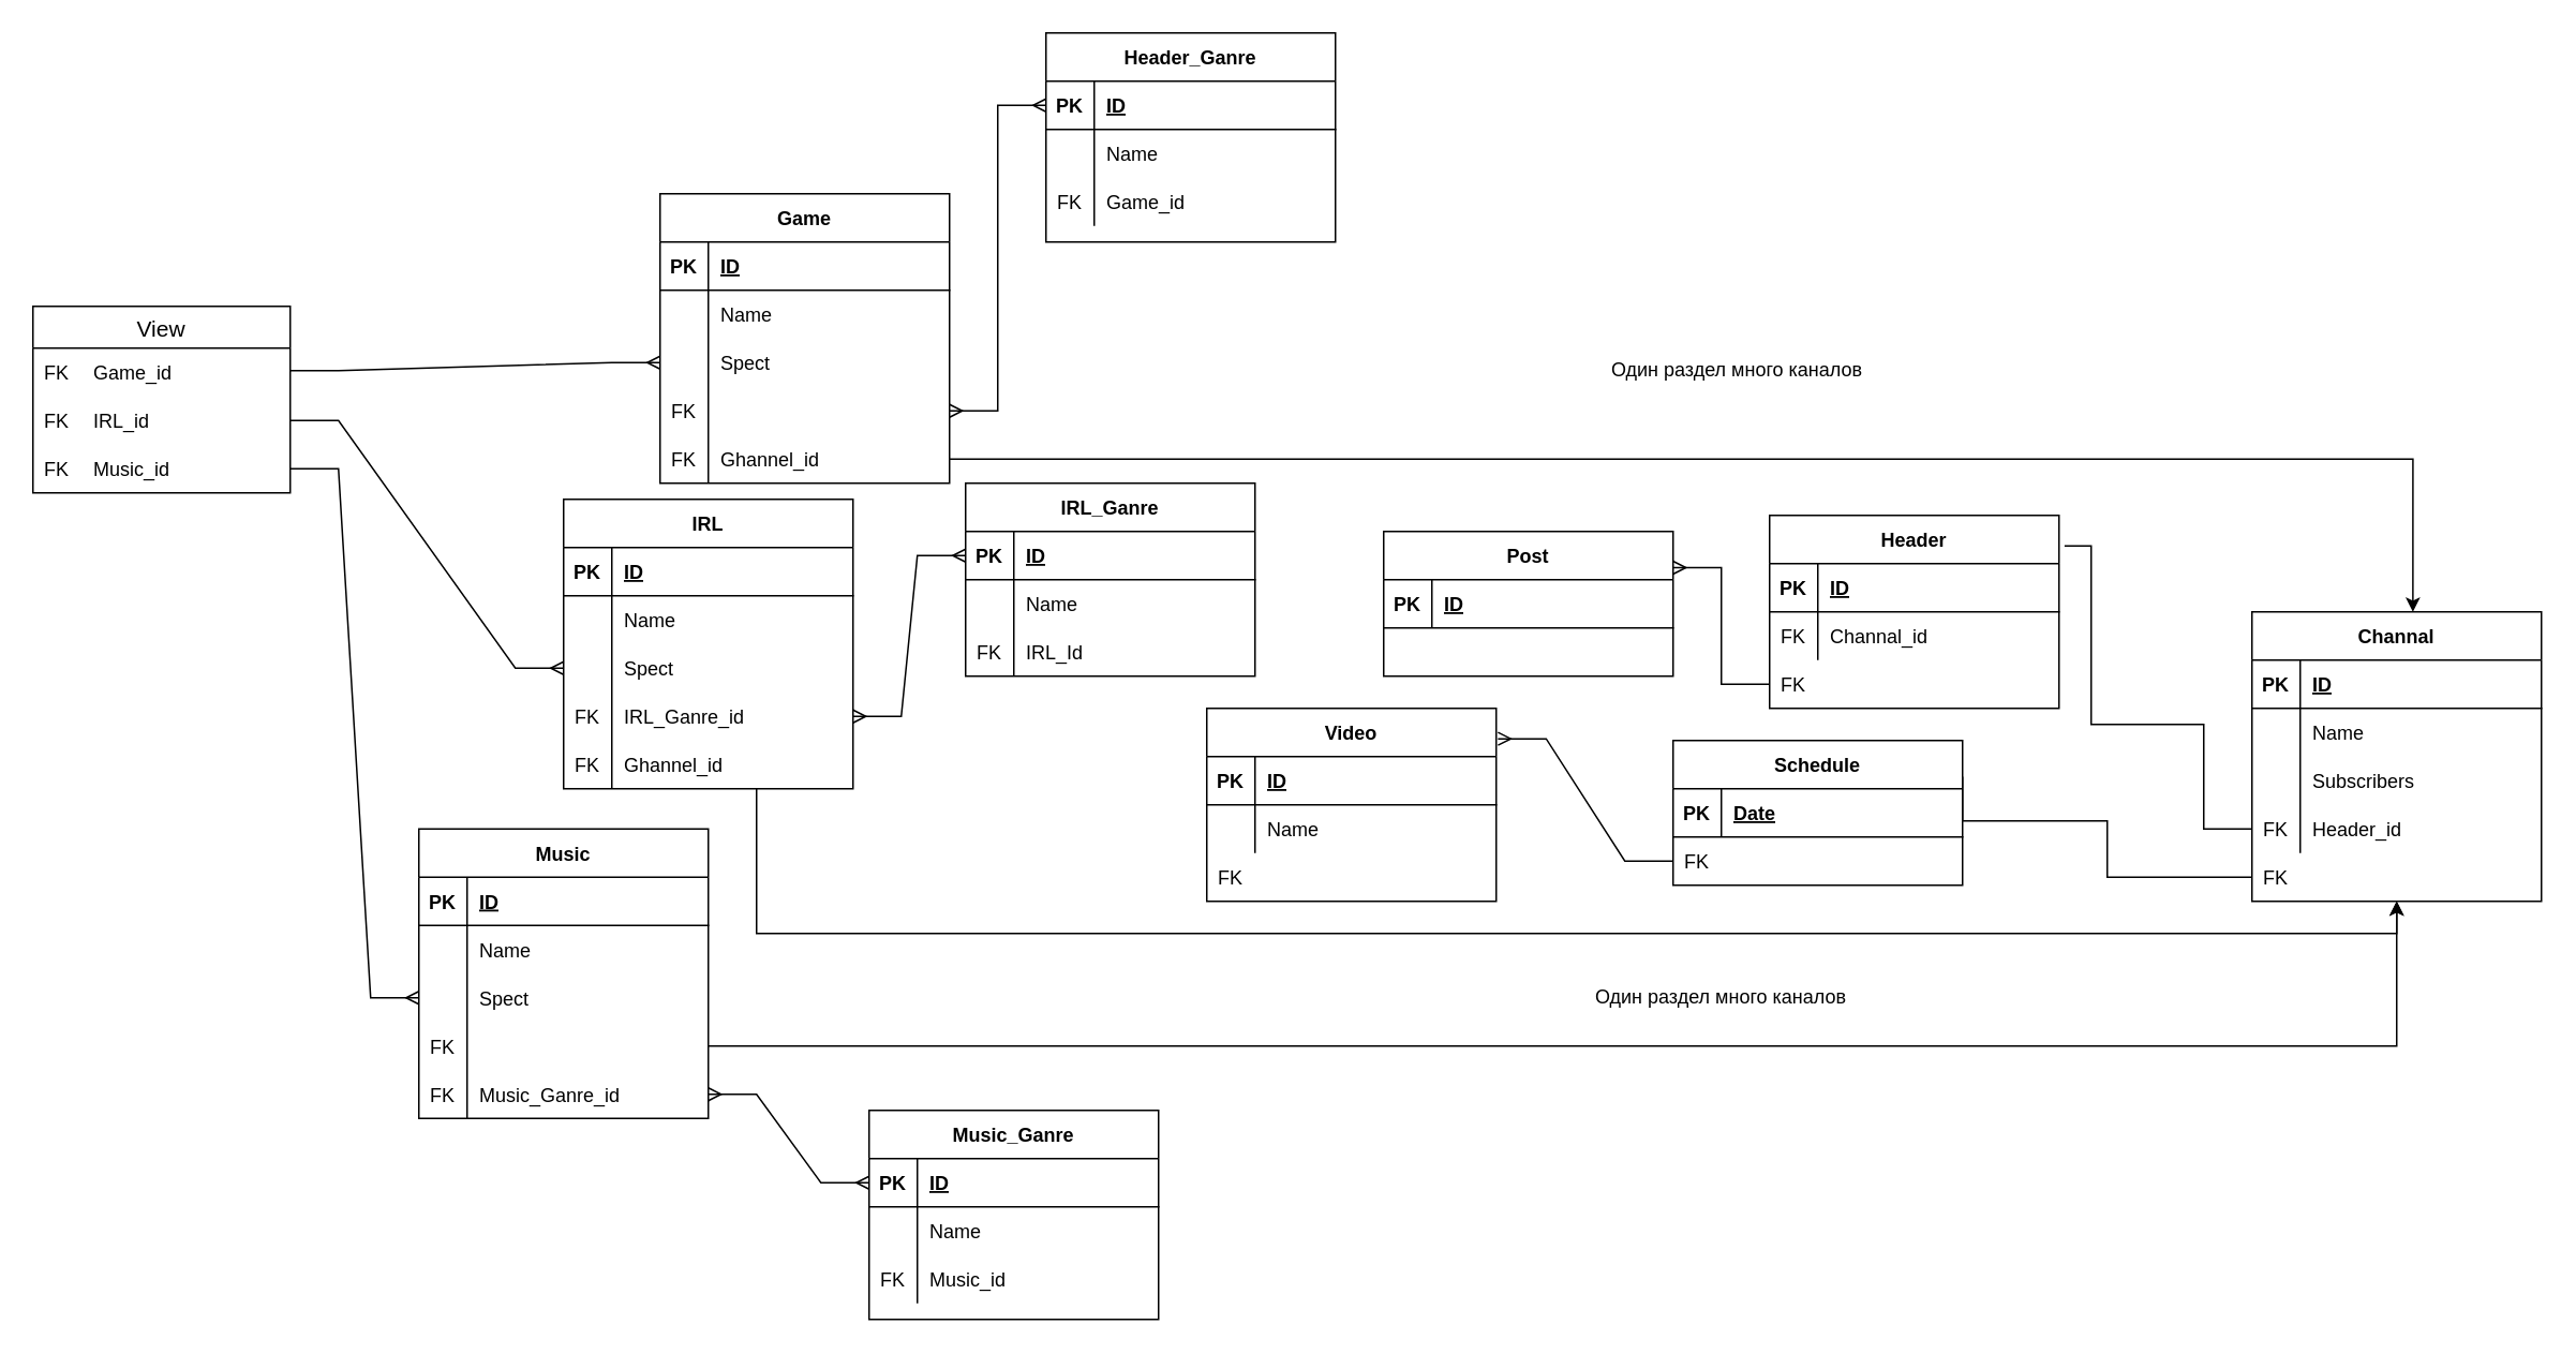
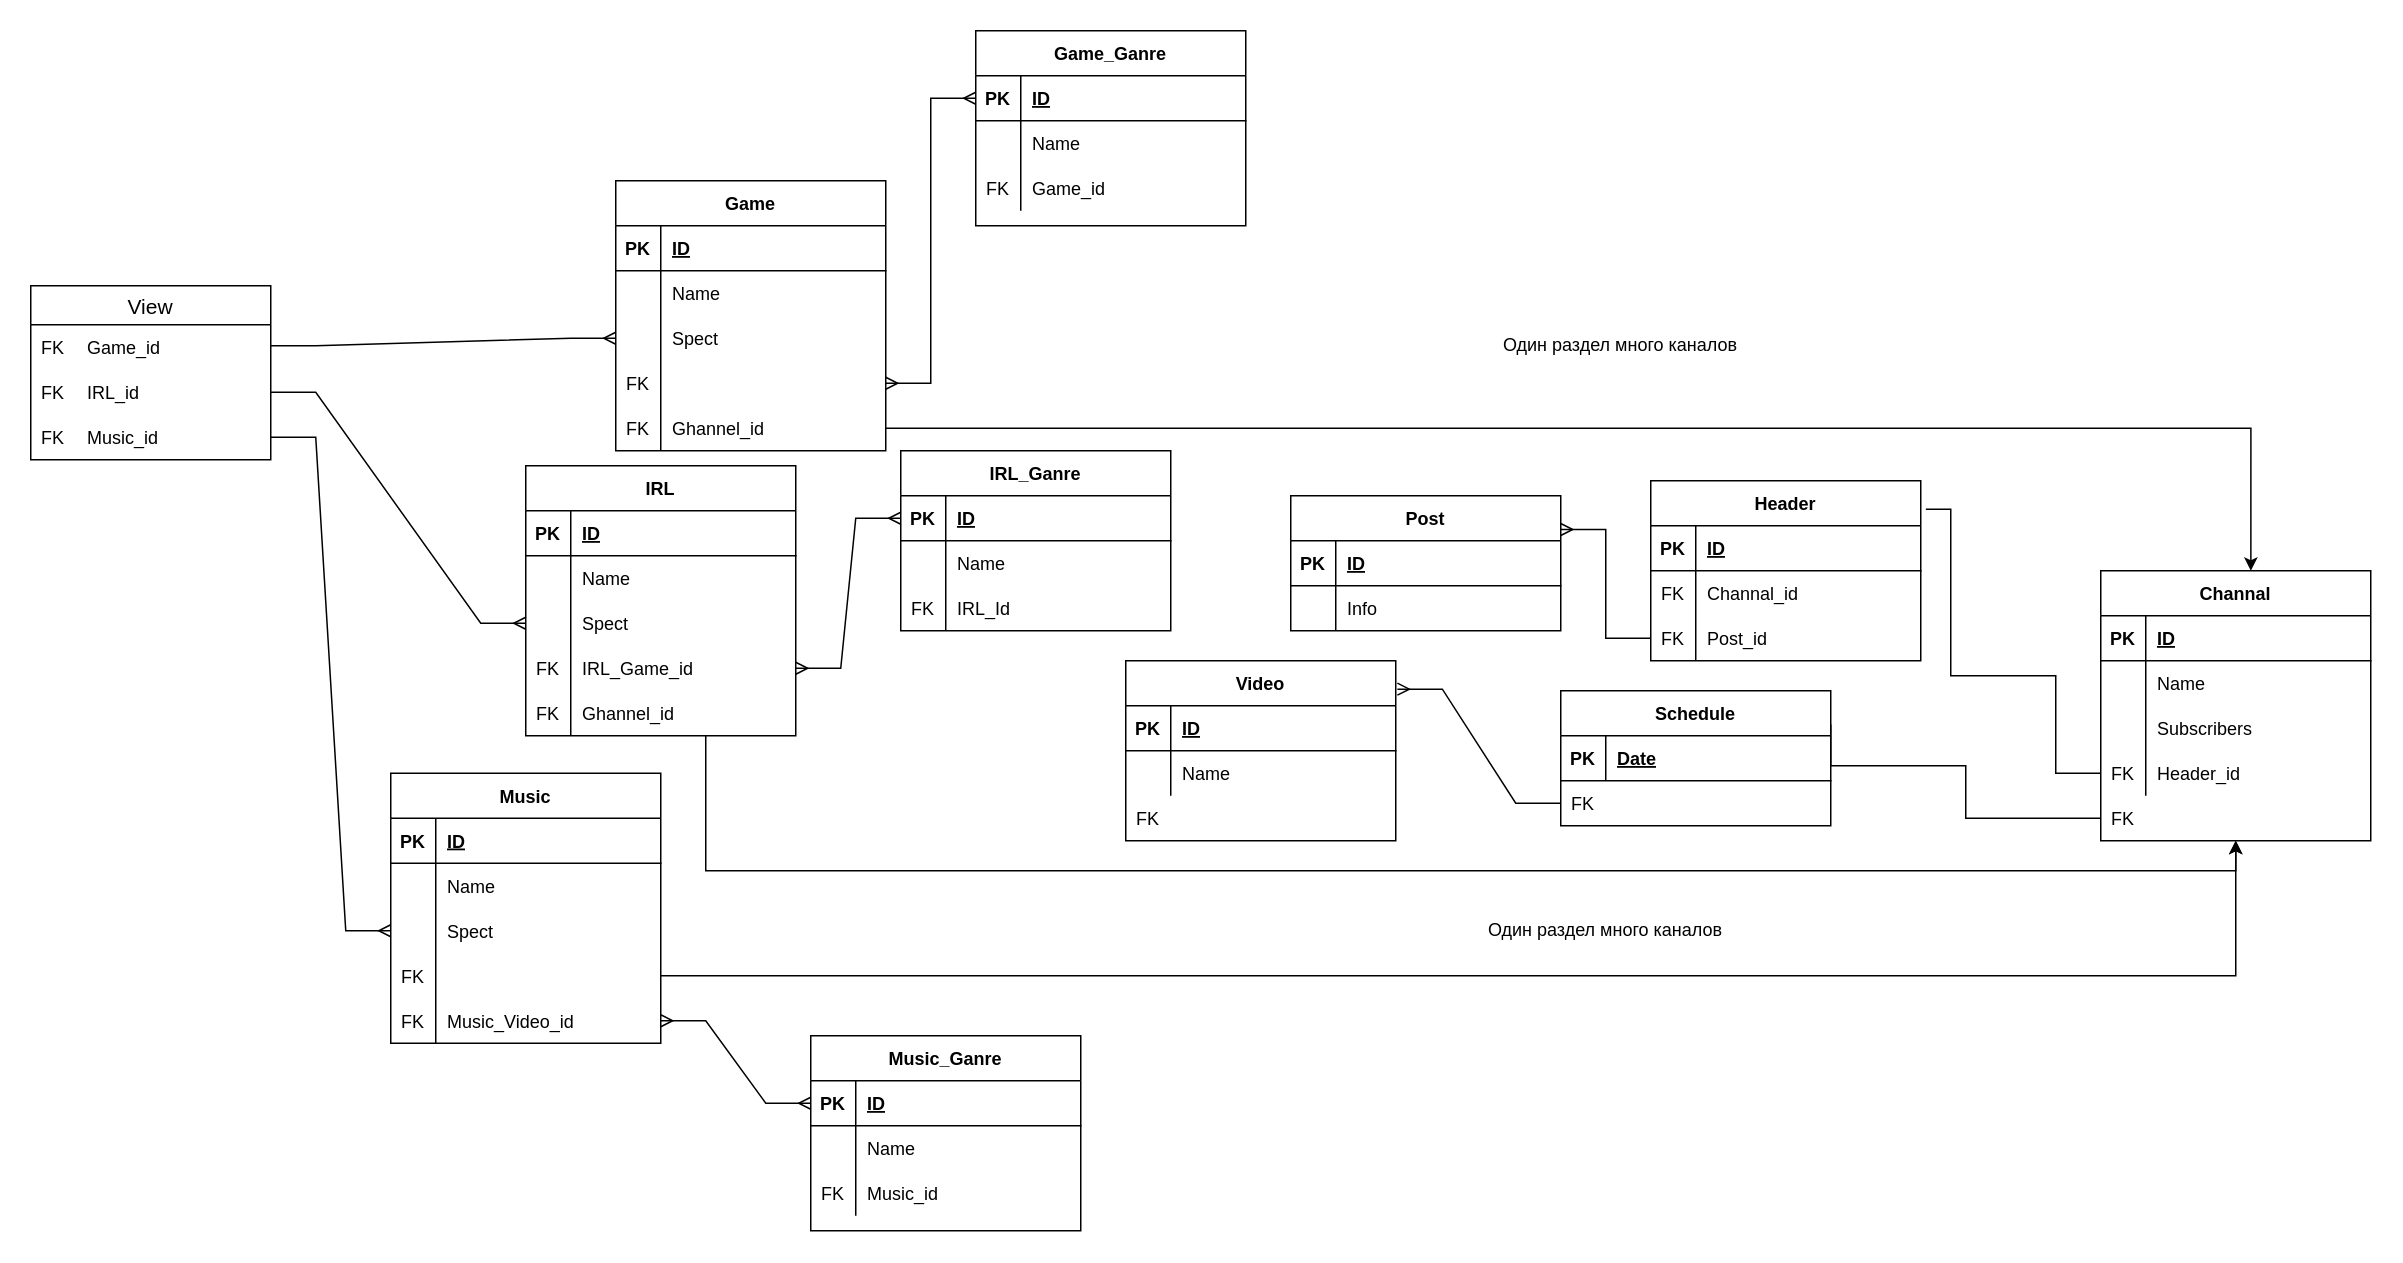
- <mxCell id="18" value="Header_Ganre" style="shape=table;startSize=30;container=1;collapsible=1;childLayout=tableLayout;fixedRows=1;rowLines=0;fontStyle=1;align=center;resizeLast=1;" parent="1" vertex="1"><mxGeometry x="650" width="180" height="130" as="geometry" y="20" /></mxCell>
+ <mxCell id="18" value="Game_Ganre" style="shape=table;startSize=30;container=1;collapsible=1;childLayout=tableLayout;fixedRows=1;rowLines=0;fontStyle=1;align=center;resizeLast=1;" parent="1" vertex="1"><mxGeometry x="650" width="180" height="130" as="geometry" y="20" /></mxCell>
+ <mxCell id="128" value="Info" style="shape=partialRectangle;connectable=0;fillColor=none;top=0;left=0;bottom=0;right=0;align=left;spacingLeft=6;overflow=hidden;" parent="126" vertex="1"><mxGeometry x="30" width="150" height="30" as="geometry"><mxRectangle width="150" height="30" as="alternateBounds" /></mxGeometry></mxCell>
+ <mxCell id="121" value="Post_id" style="shape=partialRectangle;connectable=0;fillColor=none;top=0;left=0;bottom=0;right=0;align=left;spacingLeft=6;fontStyle=0;overflow=hidden;" parent="119" vertex="1"><mxGeometry x="30" width="150" height="30" as="geometry"><mxRectangle width="150" height="30" as="alternateBounds" /></mxGeometry></mxCell>
- <mxCell id="41" value="IRL_Ganre_id" style="shape=partialRectangle;connectable=0;fillColor=none;top=0;left=0;bottom=0;right=0;align=left;spacingLeft=6;fontStyle=0;overflow=hidden;" parent="39" vertex="1"><mxGeometry x="30" width="150" height="30" as="geometry"><mxRectangle width="150" height="30" as="alternateBounds" /></mxGeometry></mxCell>
+ <mxCell id="41" value="IRL_Game_id" style="shape=partialRectangle;connectable=0;fillColor=none;top=0;left=0;bottom=0;right=0;align=left;spacingLeft=6;fontStyle=0;overflow=hidden;" parent="39" vertex="1"><mxGeometry x="30" width="150" height="30" as="geometry"><mxRectangle width="150" height="30" as="alternateBounds" /></mxGeometry></mxCell>
- <mxCell id="59" value="Music_Ganre_id" style="shape=partialRectangle;connectable=0;fillColor=none;top=0;left=0;bottom=0;right=0;align=left;spacingLeft=6;fontStyle=0;overflow=hidden;" parent="57" vertex="1"><mxGeometry x="30" width="150" height="30" as="geometry"><mxRectangle width="150" height="30" as="alternateBounds" /></mxGeometry></mxCell>
+ <mxCell id="59" value="Music_Video_id" style="shape=partialRectangle;connectable=0;fillColor=none;top=0;left=0;bottom=0;right=0;align=left;spacingLeft=6;fontStyle=0;overflow=hidden;" parent="57" vertex="1"><mxGeometry x="30" width="150" height="30" as="geometry"><mxRectangle width="150" height="30" as="alternateBounds" /></mxGeometry></mxCell>
